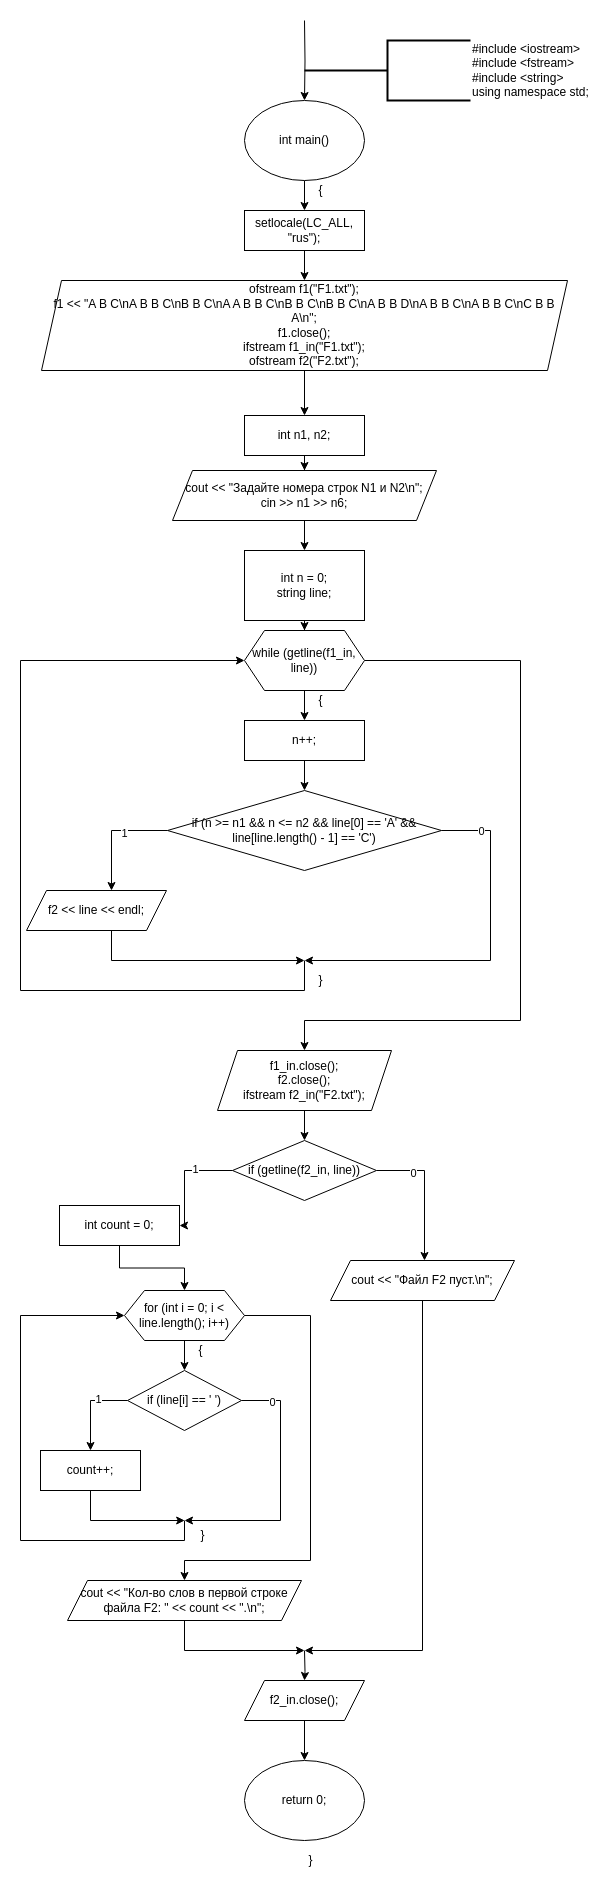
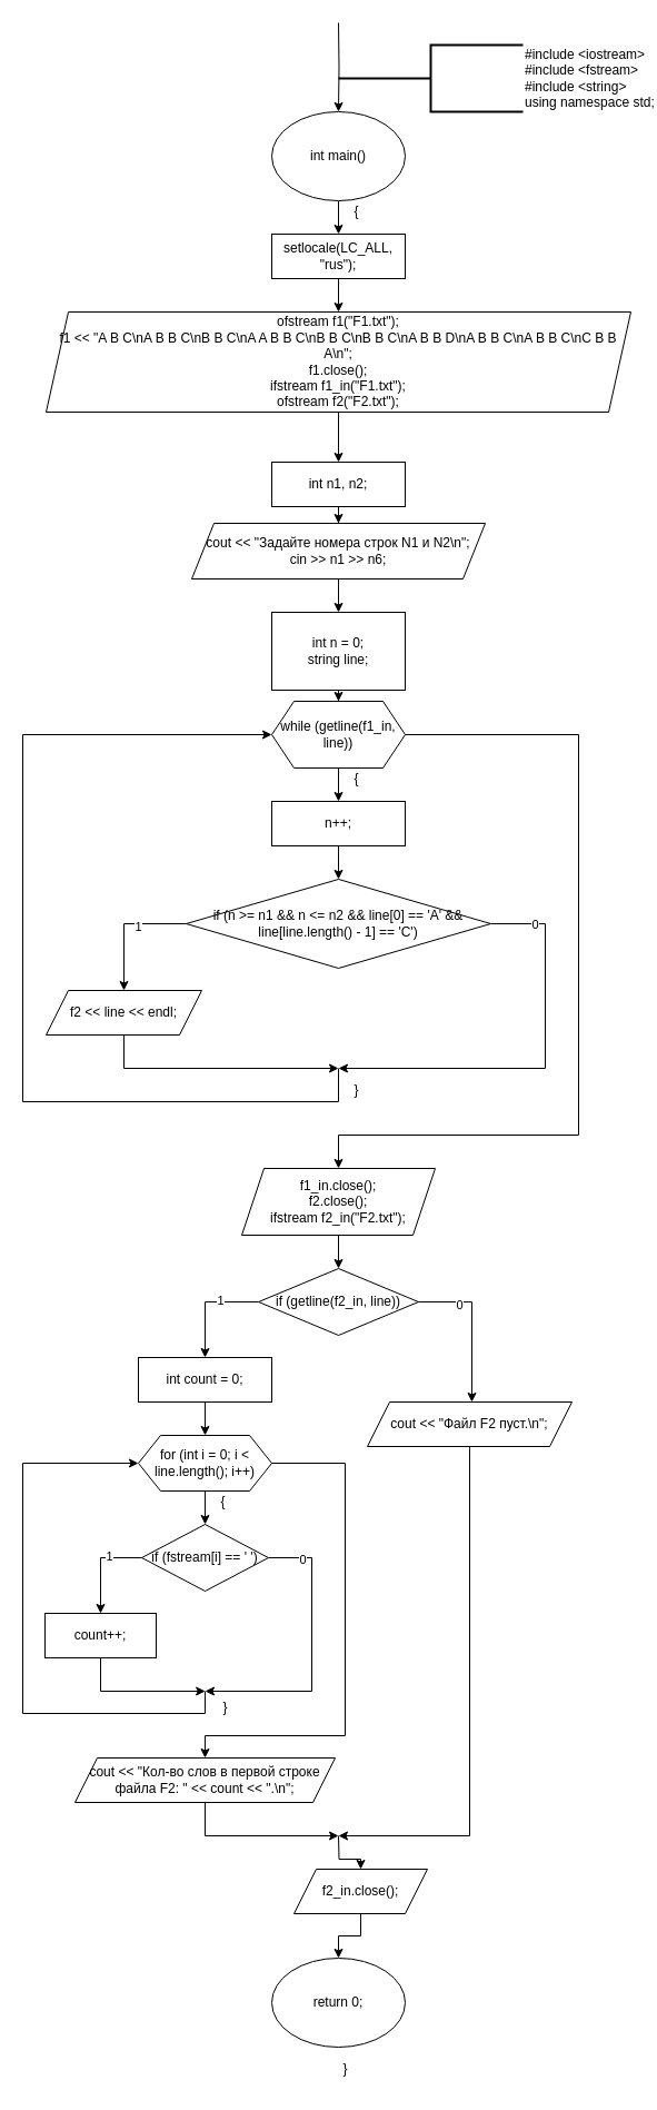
- <mxCell id="28" value="f2 &lt;&lt; line &lt;&lt; endl;" style="shape=parallelogram;perimeter=parallelogramPerimeter;whiteSpace=wrap;html=1;fixedSize=1;" vertex="1" parent="1"><mxGeometry x="26" y="890" width="140" height="40" as="geometry" /></mxCell>
+ <mxCell id="28" value="f2 &lt;&lt; line &lt;&lt; endl;" style="shape=parallelogram;perimeter=parallelogramPerimeter;whiteSpace=wrap;html=1;fixedSize=1;" vertex="1" parent="1"><mxGeometry x="41" y="890" width="140" height="40" as="geometry" /></mxCell>
- <mxCell id="40" value="int count = 0;" style="whiteSpace=wrap;html=1;" vertex="1" parent="1"><mxGeometry x="59" y="1205" width="120" height="40" as="geometry" /></mxCell>
+ <mxCell id="40" value="int count = 0;" style="whiteSpace=wrap;html=1;" vertex="1" parent="1"><mxGeometry x="124" y="1220" width="120" height="40" as="geometry" /></mxCell>
- <mxCell id="50" value="if (line[i] == ' ')" style="rhombus;whiteSpace=wrap;html=1;" vertex="1" parent="1"><mxGeometry x="127" y="1370" width="114" height="60" as="geometry" /></mxCell>
+ <mxCell id="50" value="if (fstream[i] == ' ')" style="rhombus;whiteSpace=wrap;html=1;" vertex="1" parent="1"><mxGeometry x="127" y="1370" width="114" height="60" as="geometry" /></mxCell>
- <mxCell id="55" value="f2_in.close();" style="shape=parallelogram;perimeter=parallelogramPerimeter;whiteSpace=wrap;html=1;fixedSize=1;" vertex="1" parent="1"><mxGeometry x="244" y="1680" width="120" height="40" as="geometry" /></mxCell>
+ <mxCell id="55" value="f2_in.close();" style="shape=parallelogram;perimeter=parallelogramPerimeter;whiteSpace=wrap;html=1;fixedSize=1;" vertex="1" parent="1"><mxGeometry x="264" y="1680" width="120" height="40" as="geometry" /></mxCell>
